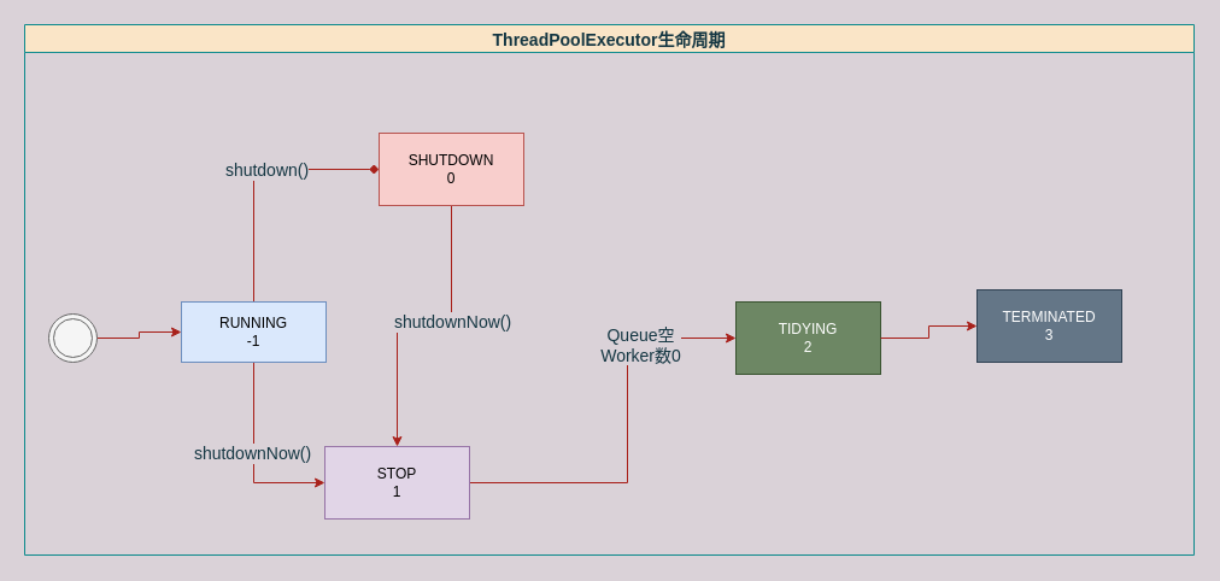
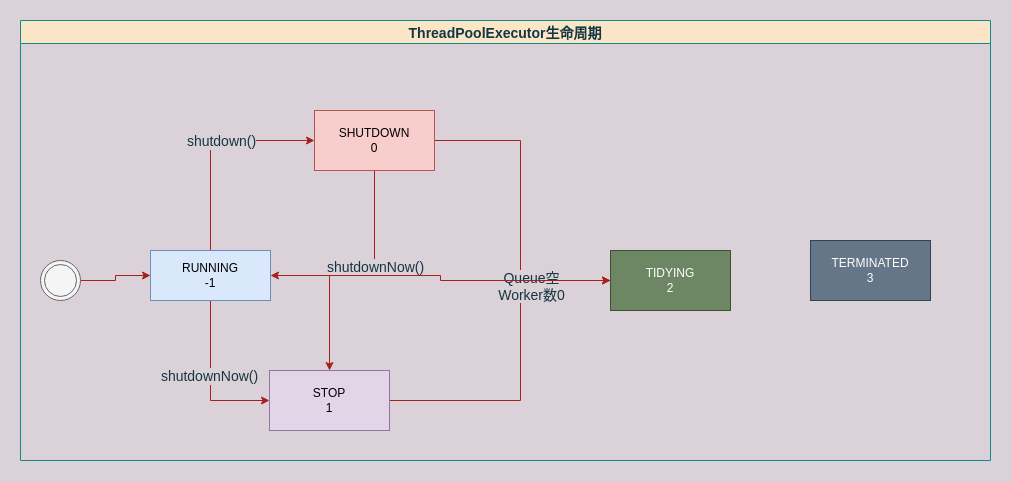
- <mxCell id="4" style="edgeStyle=orthogonalEdgeStyle;rounded=0;orthogonalLoop=1;jettySize=auto;html=1;exitX=0.5;exitY=0;exitDx=0;exitDy=0;entryX=0;entryY=0.5;entryDx=0;entryDy=0;labelBackgroundColor=#DAD2D8;strokeColor=#A8201A;fontColor=#143642;endArrow=diamond;" edge="1" parent="1" source="8" target="12"><mxGeometry relative="1" as="geometry" /></mxCell>
+ <mxCell id="4" style="edgeStyle=orthogonalEdgeStyle;rounded=0;orthogonalLoop=1;jettySize=auto;html=1;exitX=0.5;exitY=0;exitDx=0;exitDy=0;entryX=0;entryY=0.5;entryDx=0;entryDy=0;labelBackgroundColor=#DAD2D8;strokeColor=#A8201A;fontColor=#143642;" edge="1" parent="1" source="8" target="12"><mxGeometry relative="1" as="geometry" /></mxCell>
+ <mxCell id="11" style="edgeStyle=orthogonalEdgeStyle;rounded=0;orthogonalLoop=1;jettySize=auto;html=1;exitX=1;exitY=0.5;exitDx=0;exitDy=0;entryX=0;entryY=0.5;entryDx=0;entryDy=0;fontSize=14;labelBackgroundColor=#DAD2D8;strokeColor=#A8201A;fontColor=#143642;" edge="1" parent="1" source="12" target="17"><mxGeometry relative="1" as="geometry"><Array as="points"><mxPoint x="520" y="140" /><mxPoint x="520" y="280" /></Array></mxGeometry></mxCell>
- <mxCell id="19" value="" style="edgeStyle=orthogonalEdgeStyle;rounded=0;orthogonalLoop=1;jettySize=auto;html=1;fontSize=14;labelBackgroundColor=#DAD2D8;strokeColor=#A8201A;fontColor=#143642;" edge="1" parent="16" source="17" target="18"><mxGeometry relative="1" as="geometry" /></mxCell>
+ <mxCell id="19" value="" style="edgeStyle=orthogonalEdgeStyle;rounded=0;orthogonalLoop=1;jettySize=auto;html=1;fontSize=14;labelBackgroundColor=#DAD2D8;strokeColor=#A8201A;fontColor=#143642;" edge="1" parent="16" source="17" target="8"><mxGeometry relative="1" as="geometry" /></mxCell>
